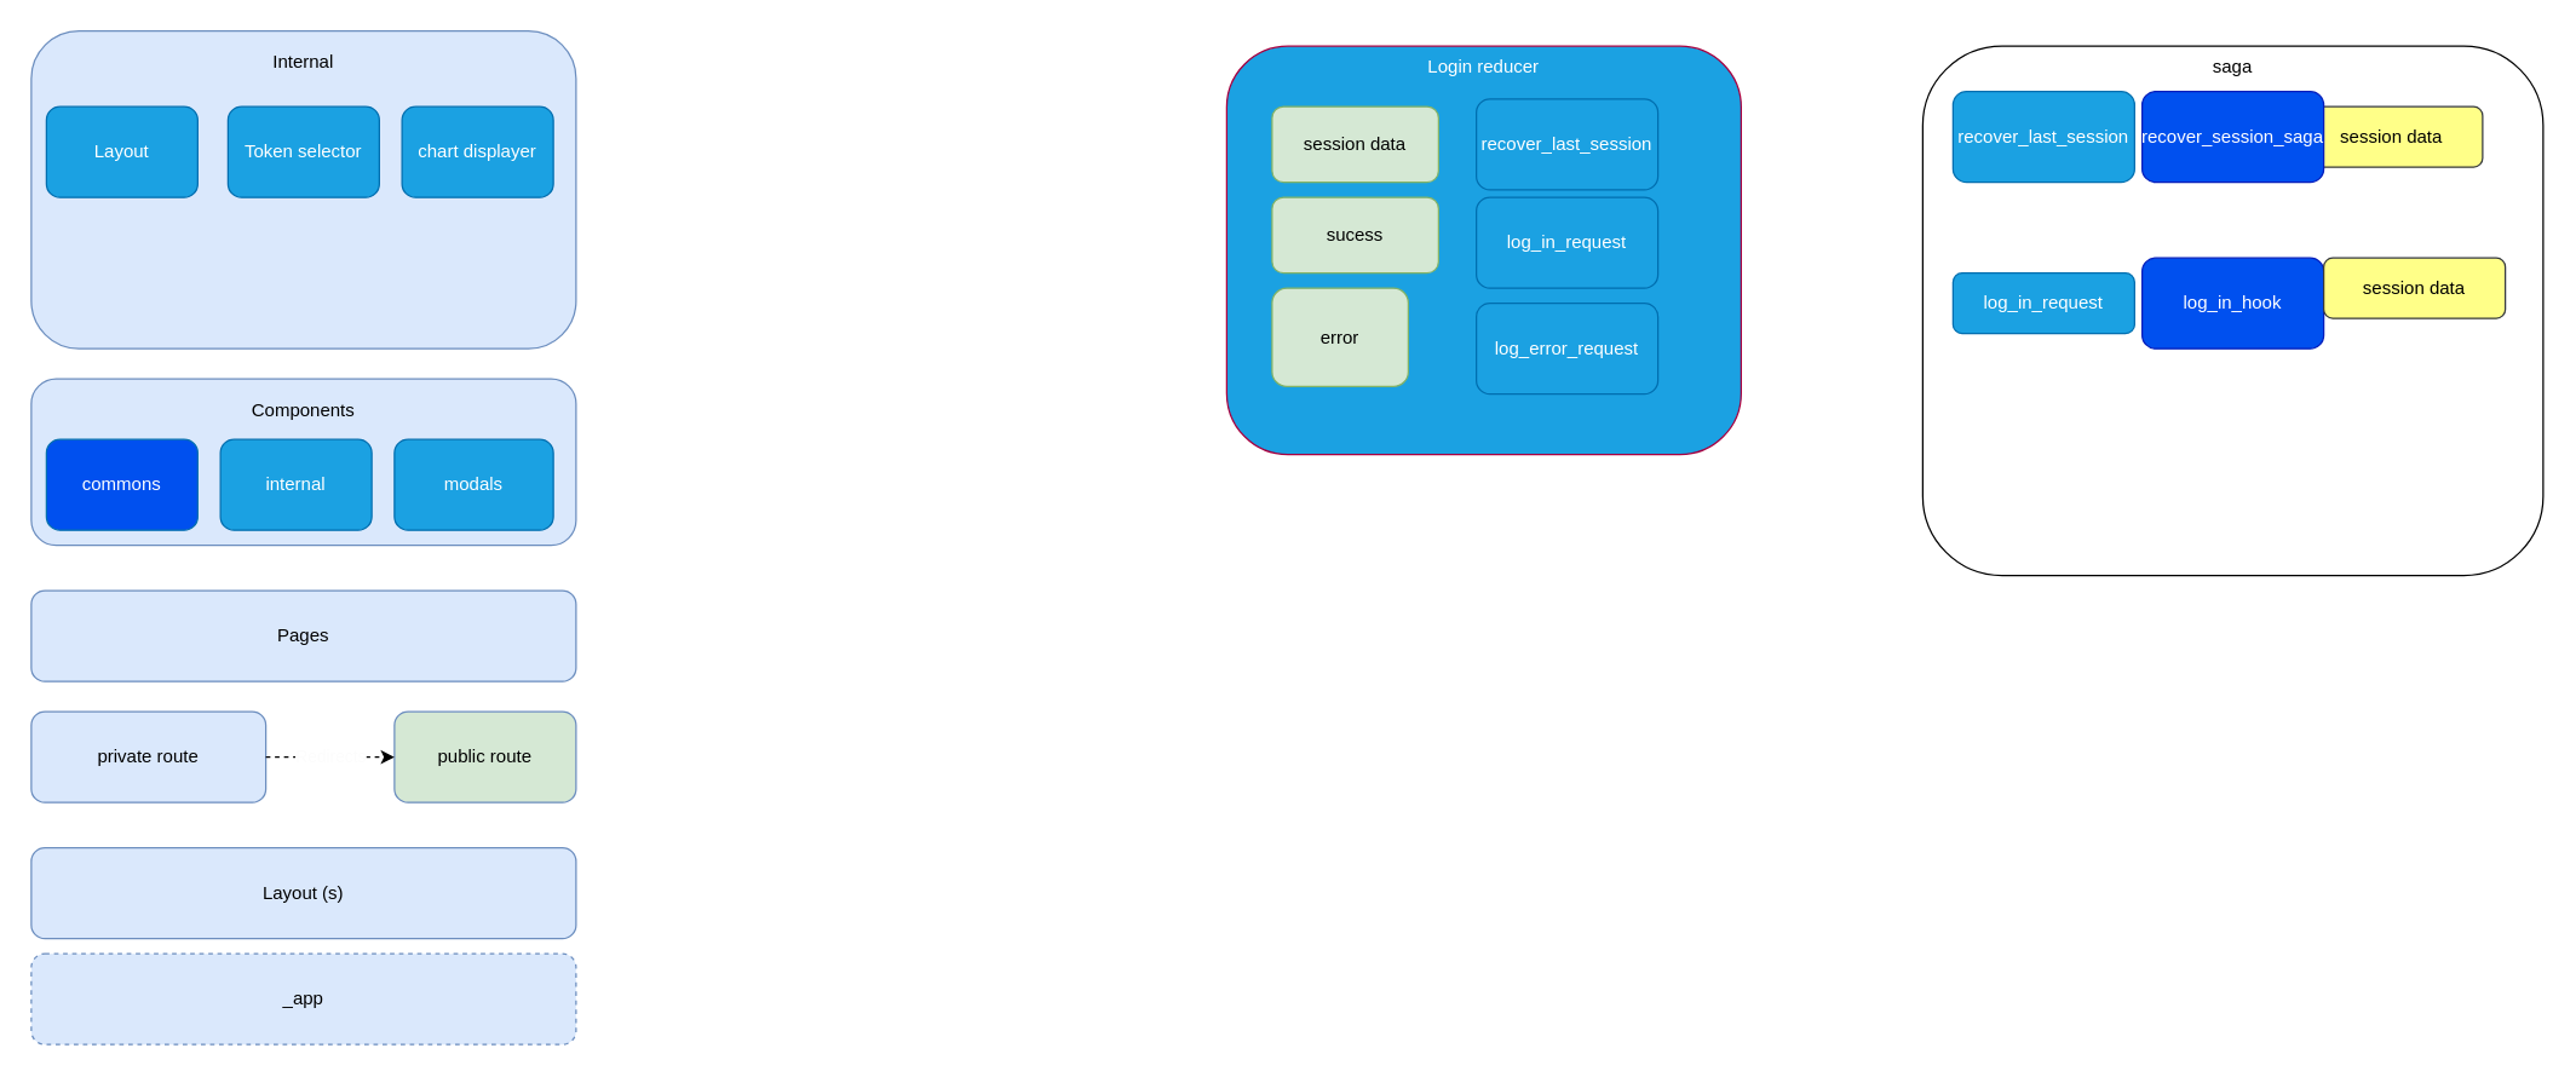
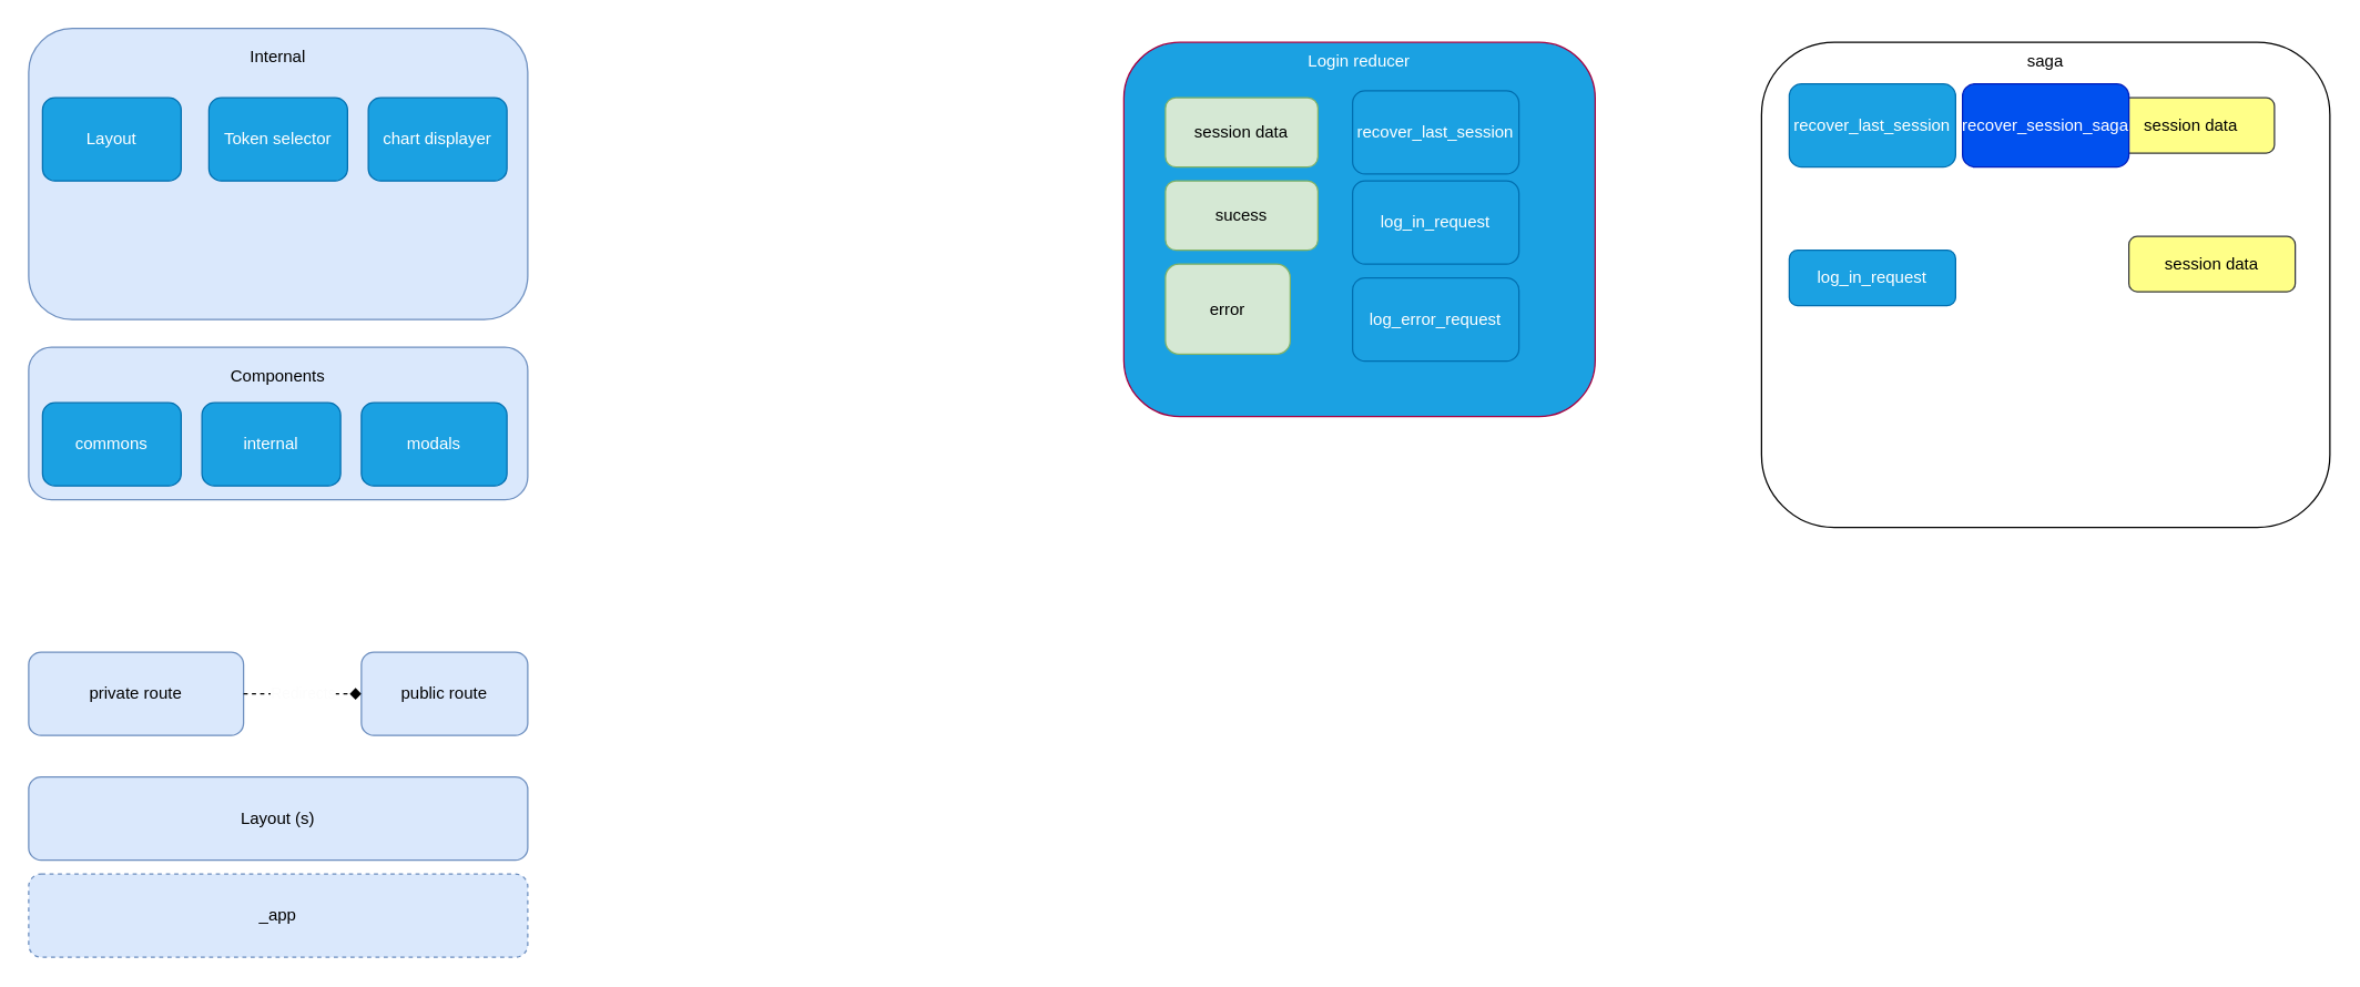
- <mxCell id="24" value="log_in_hook" style="rounded=1;whiteSpace=wrap;html=1;fontColor=#ffffff;fillColor=#0050ef;strokeColor=#001DBC;" vertex="1" parent="1"><mxGeometry x="1415" y="170" width="120" height="60" as="geometry" /></mxCell>
- <mxCell id="9" value="commons" style="rounded=1;whiteSpace=wrap;html=1;fontColor=#ffffff;fillColor=#0050ef;strokeColor=#006EAF;" vertex="1" parent="1"><mxGeometry x="30" y="290" width="100" height="60" as="geometry" /></mxCell>
+ <mxCell id="9" value="commons" style="rounded=1;whiteSpace=wrap;html=1;fontColor=#ffffff;fillColor=#1ba1e2;strokeColor=#006EAF;" vertex="1" parent="1"><mxGeometry x="30" y="290" width="100" height="60" as="geometry" /></mxCell>
- <mxCell id="7" value="Pages" style="rounded=1;whiteSpace=wrap;html=1;fillColor=#dae8fc;strokeColor=#6c8ebf;fontColor=#000000;" vertex="1" parent="1"><mxGeometry x="20" y="390" width="360" height="60" as="geometry" /></mxCell>
- <mxCell id="5" value="Redirects" style="edgeStyle=none;html=1;entryX=0;entryY=0.5;entryDx=0;entryDy=0;fontColor=#FCFCFC;dashed=1;" edge="1" parent="1" source="3" target="4"><mxGeometry relative="1" as="geometry" /></mxCell>
+ <mxCell id="5" value="Redirects" style="edgeStyle=none;html=1;entryX=0;entryY=0.5;entryDx=0;entryDy=0;fontColor=#FCFCFC;dashed=1;endArrow=diamond;" edge="1" parent="1" source="3" target="4"><mxGeometry relative="1" as="geometry" /></mxCell>
- <mxCell id="4" value="public route" style="rounded=1;whiteSpace=wrap;html=1;fillColor=#d5e8d4;strokeColor=#6c8ebf;fontColor=#000000;" vertex="1" parent="1"><mxGeometry x="260" y="470" width="120" height="60" as="geometry" /></mxCell>
+ <mxCell id="4" value="public route" style="rounded=1;whiteSpace=wrap;html=1;fillColor=#dae8fc;strokeColor=#6c8ebf;fontColor=#000000;" vertex="1" parent="1"><mxGeometry x="260" y="470" width="120" height="60" as="geometry" /></mxCell>
